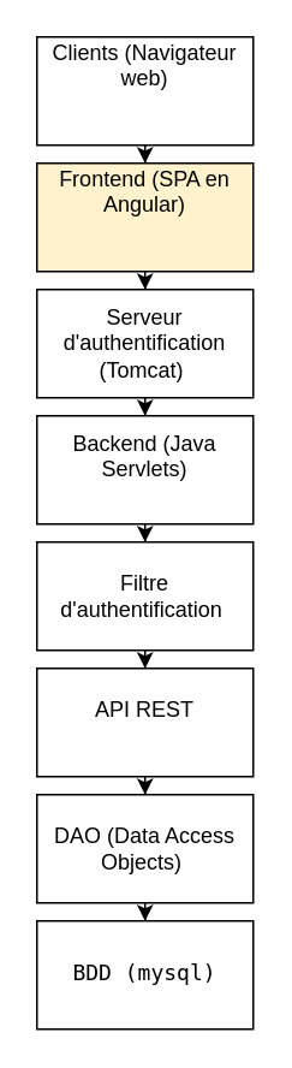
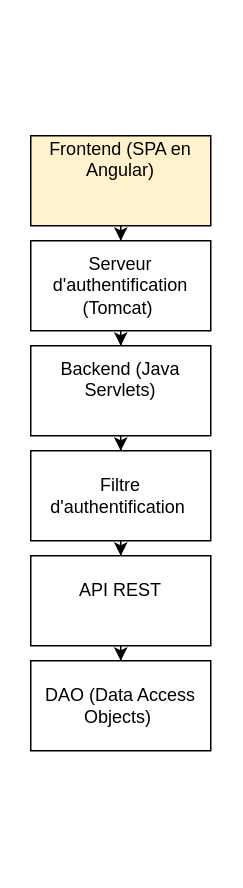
- <mxCell id="3" value="&#10;Clients (Navigateur web)&#10;&#10;&#10;" style="whiteSpace=wrap;html=1;" vertex="1" parent="1"><mxGeometry x="20" y="20" width="120" height="60" as="geometry" /></mxCell>
- <mxCell id="2" style="edgeStyle=orthogonalEdgeStyle;rounded=0;orthogonalLoop=1;jettySize=auto;html=1;exitX=0.5;exitY=1;exitDx=0;exitDy=0;" edge="1" parent="1" source="3" target="5"><mxGeometry relative="1" as="geometry" /></mxCell>
- <mxCell id="14" value="" style="edgeStyle=orthogonalEdgeStyle;rounded=0;orthogonalLoop=1;jettySize=auto;html=1;" edge="1" parent="1" source="15" target="16"><mxGeometry relative="1" as="geometry" /></mxCell>
- <mxCell id="16" value="&lt;div&gt;&lt;pre&gt;&lt;div class=&quot;dark bg-gray-950 rounded-md border-[0.5px] border-token-border-medium&quot;&gt;&lt;div dir=&quot;ltr&quot; class=&quot;overflow-y-auto p-4&quot;&gt;&lt;code class=&quot;!whitespace-pre hljs language-plaintext&quot;&gt;BDD (mysql)&lt;br&gt;&lt;/code&gt;&lt;/div&gt;&lt;/div&gt;&lt;/pre&gt;&lt;h3&gt;&lt;/h3&gt;&lt;/div&gt;" style="whiteSpace=wrap;html=1;" vertex="1" parent="1"><mxGeometry x="20" y="510" width="120" height="60" as="geometry" /></mxCell>
